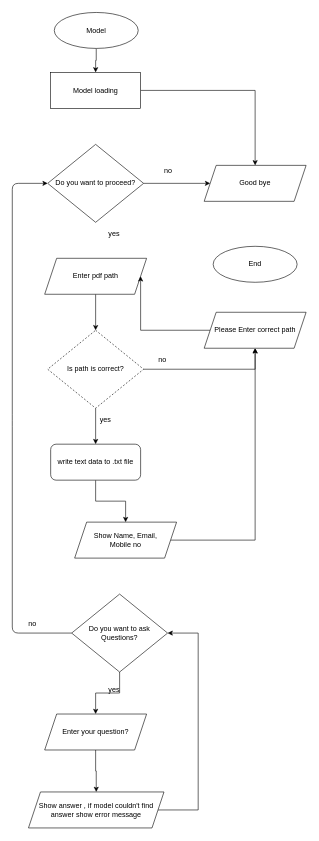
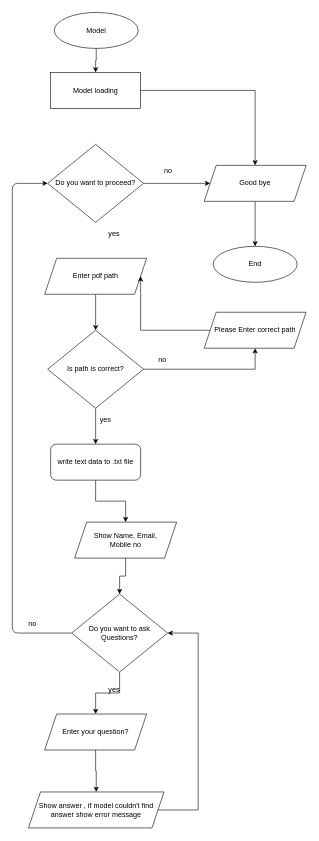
+ <mxCell id="23" value="" style="edgeStyle=orthogonalEdgeStyle;rounded=0;orthogonalLoop=1;jettySize=auto;html=1;" edge="1" parent="1" source="24" target="25"><mxGeometry relative="1" as="geometry" /></mxCell>
- <mxCell id="9" value="Is path is correct?" style="rhombus;whiteSpace=wrap;html=1;dashed=1;" vertex="1" parent="1"><mxGeometry x="79" y="550" width="160" height="130" as="geometry" /></mxCell>
+ <mxCell id="9" value="Is path is correct?" style="rhombus;whiteSpace=wrap;html=1;" vertex="1" parent="1"><mxGeometry x="79" y="550" width="160" height="130" as="geometry" /></mxCell>
- <mxCell id="14" value="" style="edgeStyle=orthogonalEdgeStyle;rounded=0;orthogonalLoop=1;jettySize=auto;html=1;" edge="1" parent="1" source="16" target="32"><mxGeometry relative="1" as="geometry" /></mxCell>
+ <mxCell id="14" value="" style="edgeStyle=orthogonalEdgeStyle;rounded=0;orthogonalLoop=1;jettySize=auto;html=1;" edge="1" parent="1" source="16" target="18"><mxGeometry relative="1" as="geometry" /></mxCell>
